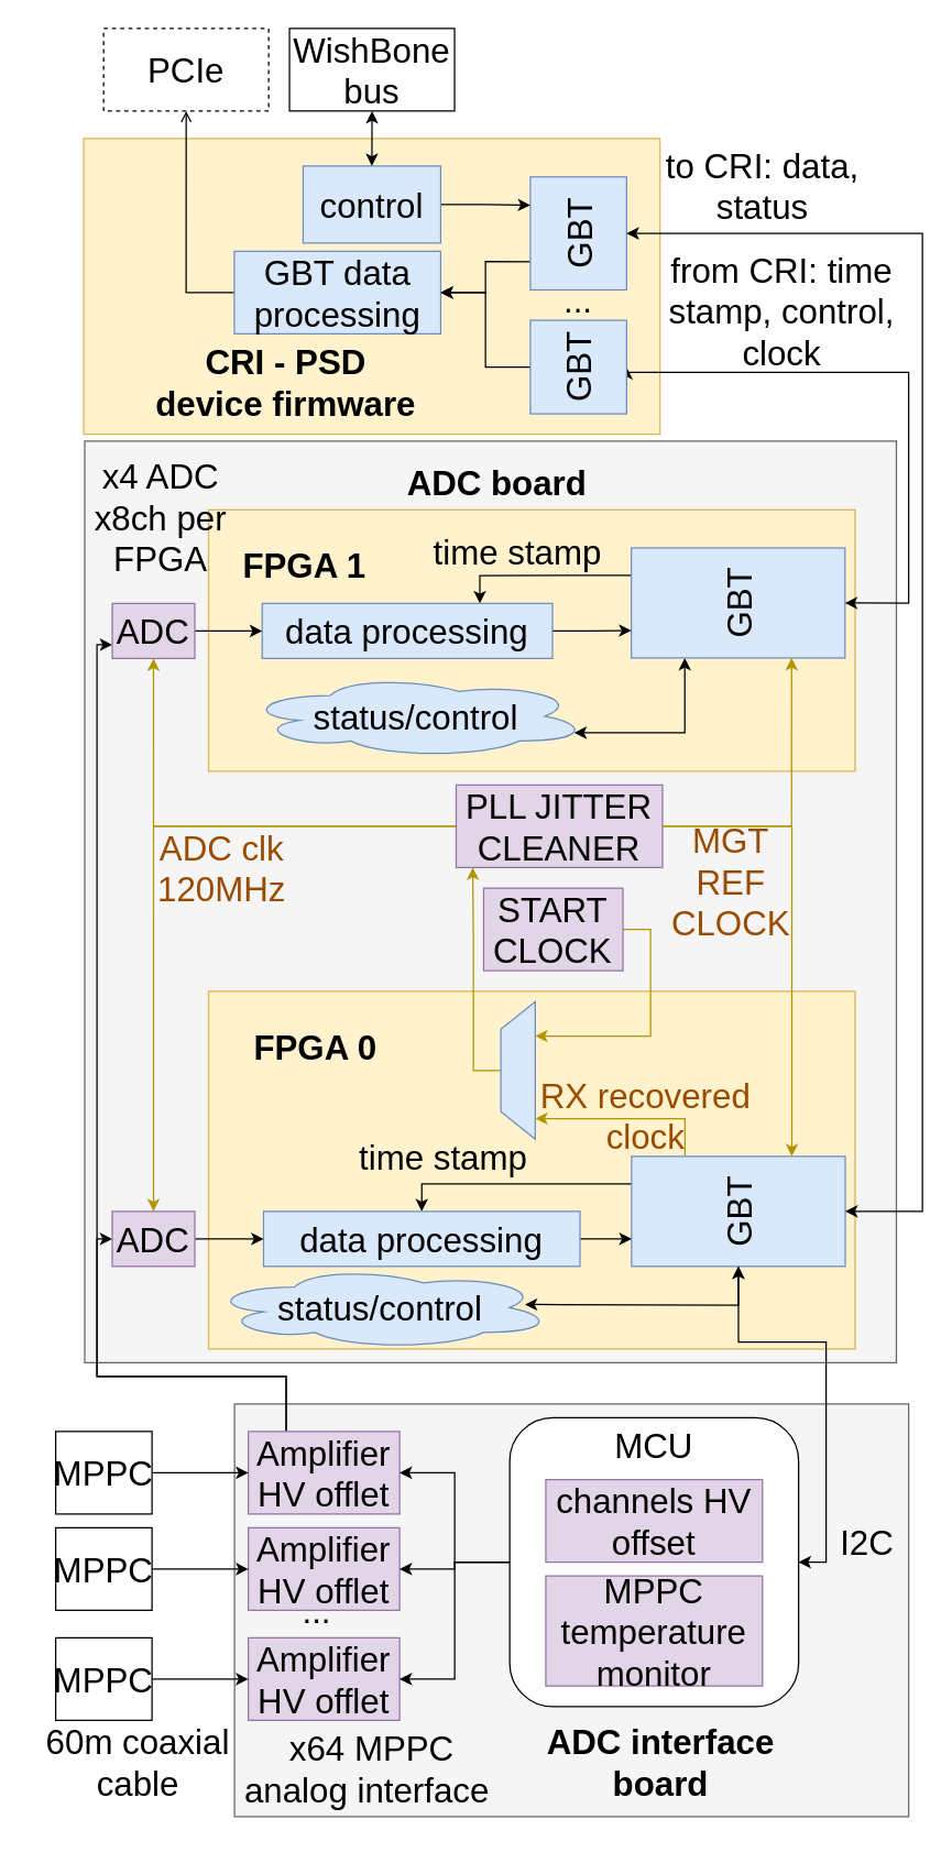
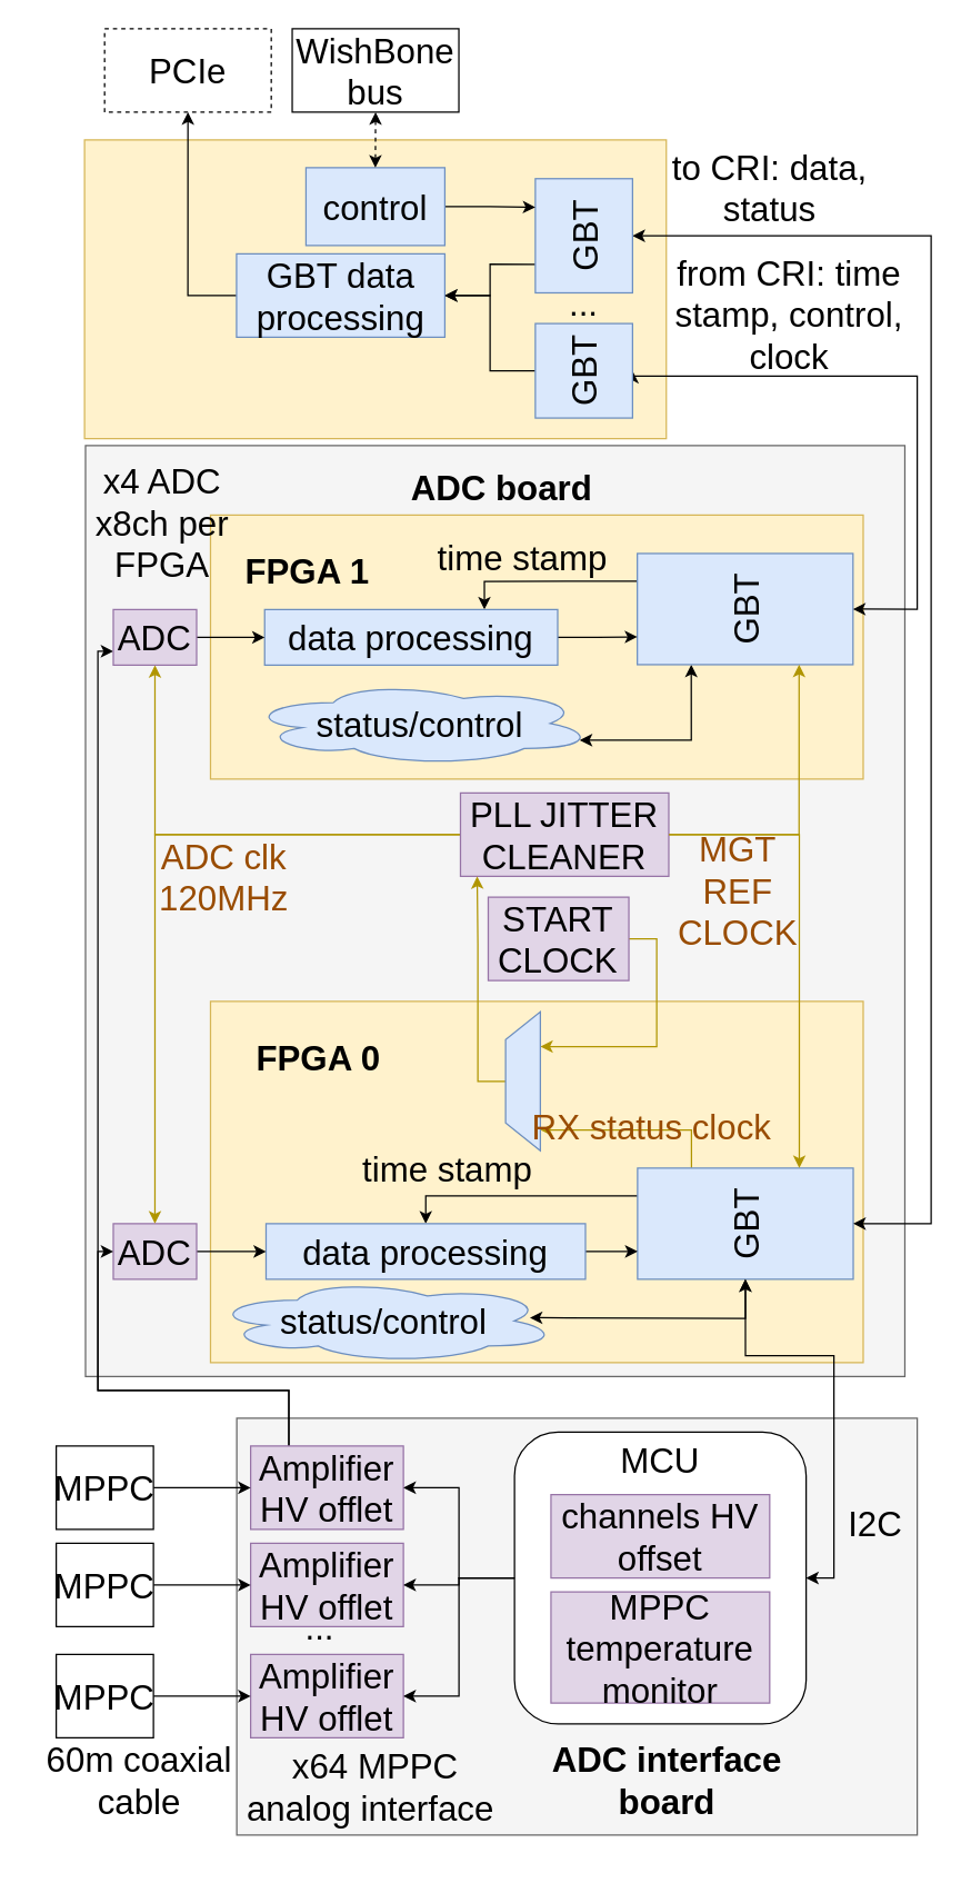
- <mxCell id="50" style="edgeStyle=orthogonalEdgeStyle;rounded=0;orthogonalLoop=1;jettySize=auto;html=1;exitX=0;exitY=0.5;exitDx=0;exitDy=0;entryX=0.5;entryY=1;entryDx=0;entryDy=0;startArrow=none;startFill=0;fontSize=25;endArrow=open;" edge="1" parent="1" source="51" target="54"><mxGeometry relative="1" as="geometry" /></mxCell>
+ <mxCell id="50" style="edgeStyle=orthogonalEdgeStyle;rounded=0;orthogonalLoop=1;jettySize=auto;html=1;exitX=0;exitY=0.5;exitDx=0;exitDy=0;entryX=0.5;entryY=1;entryDx=0;entryDy=0;startArrow=none;startFill=0;fontSize=25;" edge="1" parent="1" source="51" target="54"><mxGeometry relative="1" as="geometry" /></mxCell>
- <mxCell id="52" style="edgeStyle=orthogonalEdgeStyle;rounded=0;orthogonalLoop=1;jettySize=auto;html=1;exitX=0.5;exitY=1;exitDx=0;exitDy=0;entryX=0.5;entryY=0;entryDx=0;entryDy=0;startArrow=classic;startFill=1;fontSize=25;" edge="1" parent="1" source="53" target="49"><mxGeometry relative="1" as="geometry" /></mxCell>
+ <mxCell id="52" style="edgeStyle=orthogonalEdgeStyle;rounded=0;orthogonalLoop=1;jettySize=auto;html=1;exitX=0.5;exitY=1;exitDx=0;exitDy=0;entryX=0.5;entryY=0;entryDx=0;entryDy=0;startArrow=classic;startFill=1;fontSize=25;dashed=1;" edge="1" parent="1" source="53" target="49"><mxGeometry relative="1" as="geometry" /></mxCell>
- <mxCell id="44" value="CRI - PSD device firmware" style="text;html=1;strokeColor=none;fillColor=none;align=center;verticalAlign=middle;whiteSpace=wrap;rounded=0;fontSize=25;fontStyle=1" parent="1" vertex="1"><mxGeometry x="111.09" y="242" width="193" height="70" as="geometry" /></mxCell>
- <mxCell id="41" value="RX recovered clock" style="text;html=1;align=center;verticalAlign=middle;whiteSpace=wrap;rounded=0;fontSize=25;fontColor=#994C00;" parent="1" vertex="1"><mxGeometry x="378.92" y="780" width="180" height="60" as="geometry" /></mxCell>
+ <mxCell id="41" value="RX status clock" style="text;html=1;align=center;verticalAlign=middle;whiteSpace=wrap;rounded=0;fontSize=25;fontColor=#994C00;" parent="1" vertex="1"><mxGeometry x="378.92" y="780" width="180" height="60" as="geometry" /></mxCell>
- <mxCell id="17" value="I2C" style="text;html=1;strokeColor=none;fillColor=none;align=center;verticalAlign=middle;whiteSpace=wrap;rounded=0;fontSize=25;" parent="1" vertex="1"><mxGeometry x="610" y="1110" width="40" height="20" as="geometry" /></mxCell>
+ <mxCell id="17" value="I2C" style="text;html=1;strokeColor=none;fillColor=none;align=center;verticalAlign=middle;whiteSpace=wrap;rounded=0;fontSize=25;" parent="1" vertex="1"><mxGeometry x="610" y="1085" width="40" height="20" as="geometry" /></mxCell>
